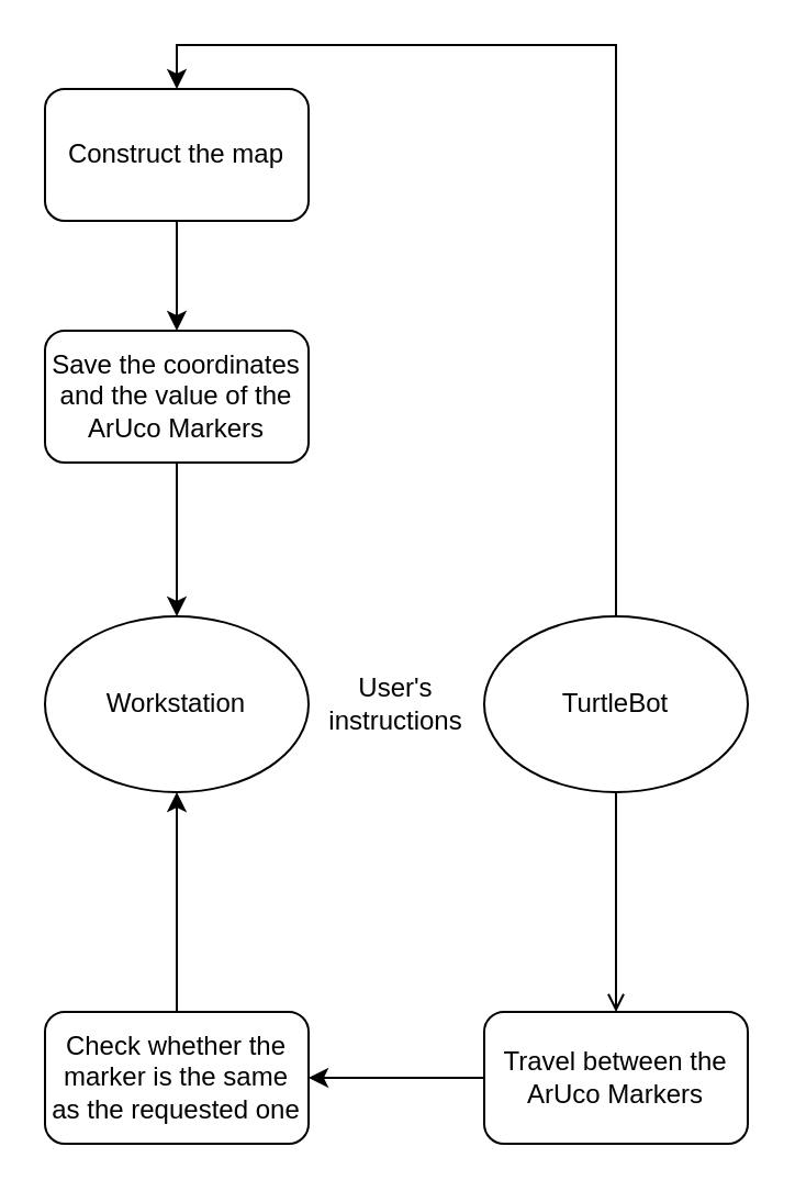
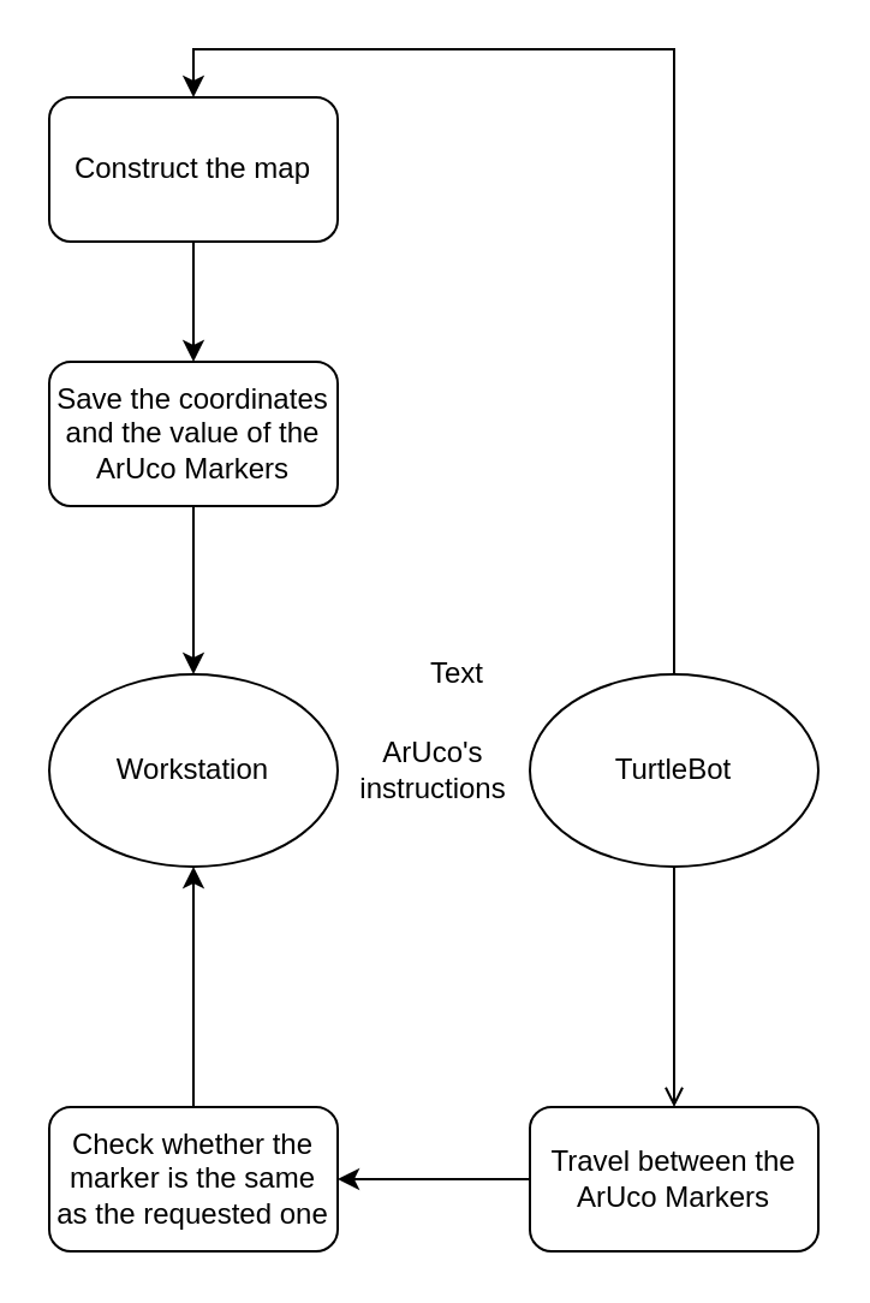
+ <mxCell id="15" value="Text" style="text;html=1;strokeColor=none;fillColor=none;align=center;verticalAlign=middle;whiteSpace=wrap;rounded=0;" vertex="1" parent="1"><mxGeometry x="170" y="270" width="40" height="20" as="geometry" /></mxCell>
- <mxCell id="10" value="User's instructions" style="text;html=1;strokeColor=none;fillColor=none;align=center;verticalAlign=middle;whiteSpace=wrap;rounded=0;" vertex="1" parent="1"><mxGeometry x="160" y="295" width="40" height="50" as="geometry" /></mxCell>
+ <mxCell id="10" value="ArUco's instructions" style="text;html=1;strokeColor=none;fillColor=none;align=center;verticalAlign=middle;whiteSpace=wrap;rounded=0;" vertex="1" parent="1"><mxGeometry x="160" y="295" width="40" height="50" as="geometry" /></mxCell>
